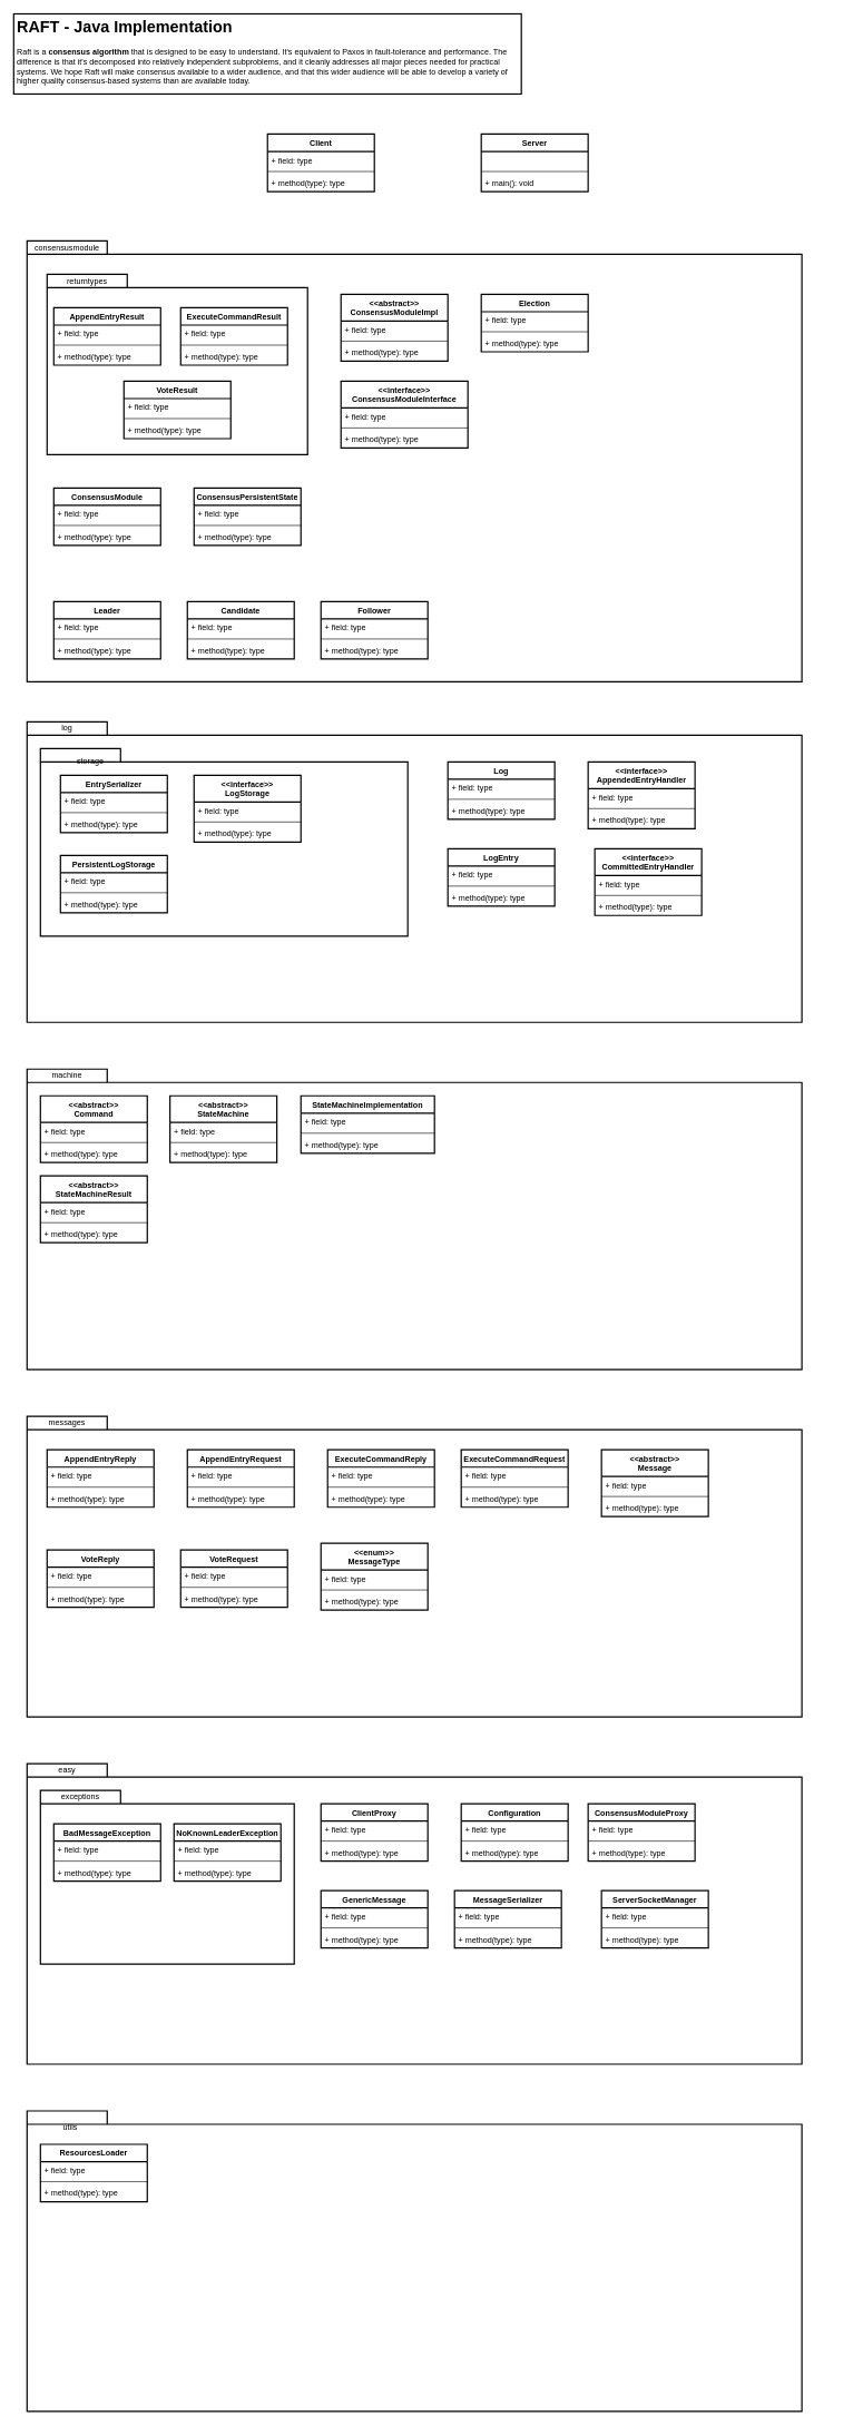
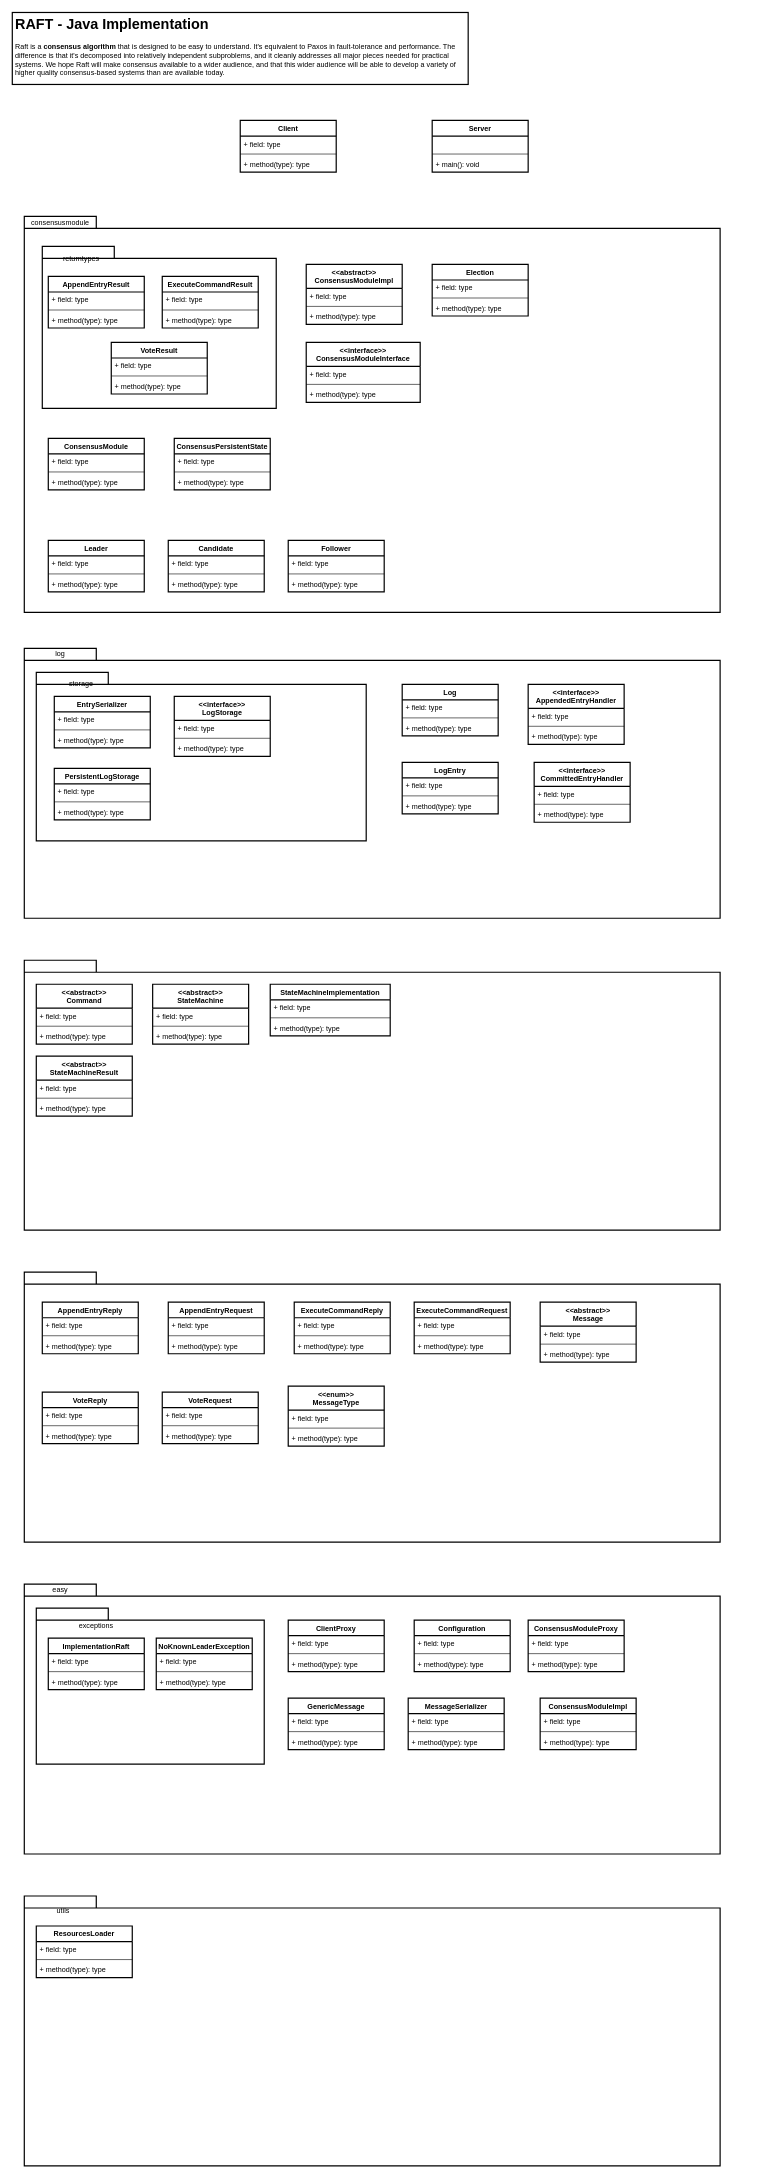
- <mxCell id="141" value="returntypes" style="text;html=1;strokeColor=none;fillColor=none;align=center;verticalAlign=middle;whiteSpace=wrap;rounded=0;" parent="139" vertex="1"><mxGeometry width="120" height="20" as="geometry" /></mxCell>
+ <mxCell id="141" value="returntypes" style="text;html=1;strokeColor=none;fillColor=none;align=center;verticalAlign=middle;whiteSpace=wrap;rounded=0;" parent="139" vertex="1"><mxGeometry x="5" y="10" width="120" height="20" as="geometry" /></mxCell>
- <mxCell id="5" value="machine" style="text;html=1;strokeColor=none;fillColor=none;align=center;verticalAlign=middle;whiteSpace=wrap;rounded=0;" parent="3" vertex="1"><mxGeometry width="120" height="20" as="geometry" /></mxCell>
- <mxCell id="58" value="messages" style="text;html=1;strokeColor=none;fillColor=none;align=center;verticalAlign=middle;whiteSpace=wrap;rounded=0;" parent="56" vertex="1"><mxGeometry width="120" height="20" as="geometry" /></mxCell>
- <mxCell id="96" value="exceptions" style="text;html=1;strokeColor=none;fillColor=none;align=center;verticalAlign=middle;whiteSpace=wrap;rounded=0;" parent="94" vertex="1"><mxGeometry width="120" height="20" as="geometry" /></mxCell>
+ <mxCell id="96" value="exceptions" style="text;html=1;strokeColor=none;fillColor=none;align=center;verticalAlign=middle;whiteSpace=wrap;rounded=0;" parent="94" vertex="1"><mxGeometry x="40" y="20" width="120" height="20" as="geometry" /></mxCell>
- <mxCell id="97" value="BadMessageException" style="swimlane;fontStyle=1;align=center;verticalAlign=top;childLayout=stackLayout;horizontal=1;startSize=26;horizontalStack=0;resizeParent=1;resizeParentMax=0;resizeLast=0;collapsible=1;marginBottom=0;strokeWidth=2;" parent="94" vertex="1"><mxGeometry x="20" y="50" width="160" height="86" as="geometry" /></mxCell>
+ <mxCell id="97" value="ImplementationRaft" style="swimlane;fontStyle=1;align=center;verticalAlign=top;childLayout=stackLayout;horizontal=1;startSize=26;horizontalStack=0;resizeParent=1;resizeParentMax=0;resizeLast=0;collapsible=1;marginBottom=0;strokeWidth=2;" parent="94" vertex="1"><mxGeometry x="20" y="50" width="160" height="86" as="geometry" /></mxCell>
- <mxCell id="125" value="ServerSocketManager" style="swimlane;fontStyle=1;align=center;verticalAlign=top;childLayout=stackLayout;horizontal=1;startSize=26;horizontalStack=0;resizeParent=1;resizeParentMax=0;resizeLast=0;collapsible=1;marginBottom=0;strokeWidth=2;" parent="91" vertex="1"><mxGeometry x="860" y="190" width="160" height="86" as="geometry" /></mxCell>
+ <mxCell id="125" value="ConsensusModuleImpl" style="swimlane;fontStyle=1;align=center;verticalAlign=top;childLayout=stackLayout;horizontal=1;startSize=26;horizontalStack=0;resizeParent=1;resizeParentMax=0;resizeLast=0;collapsible=1;marginBottom=0;strokeWidth=2;" parent="91" vertex="1"><mxGeometry x="860" y="190" width="160" height="86" as="geometry" /></mxCell>
